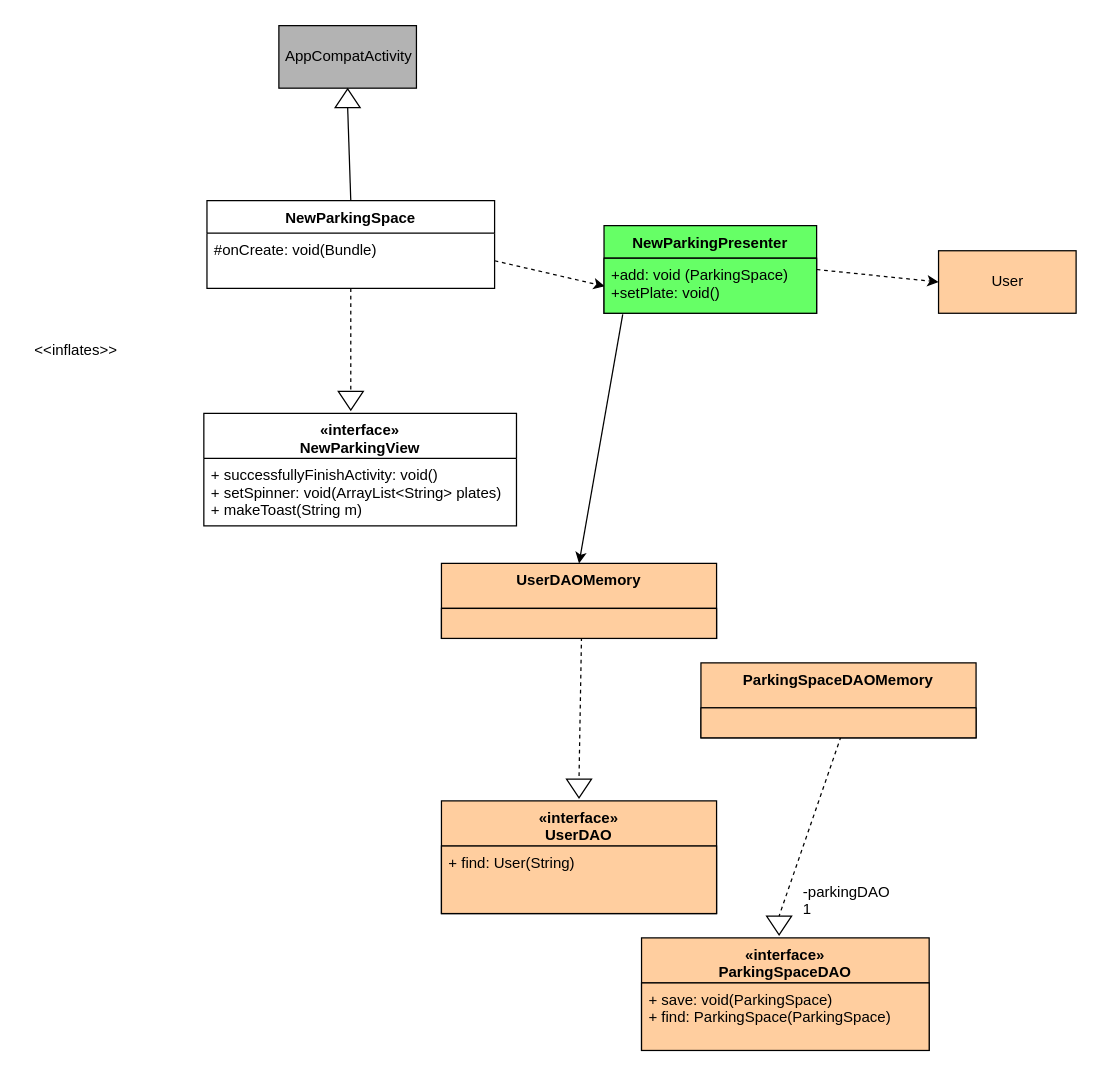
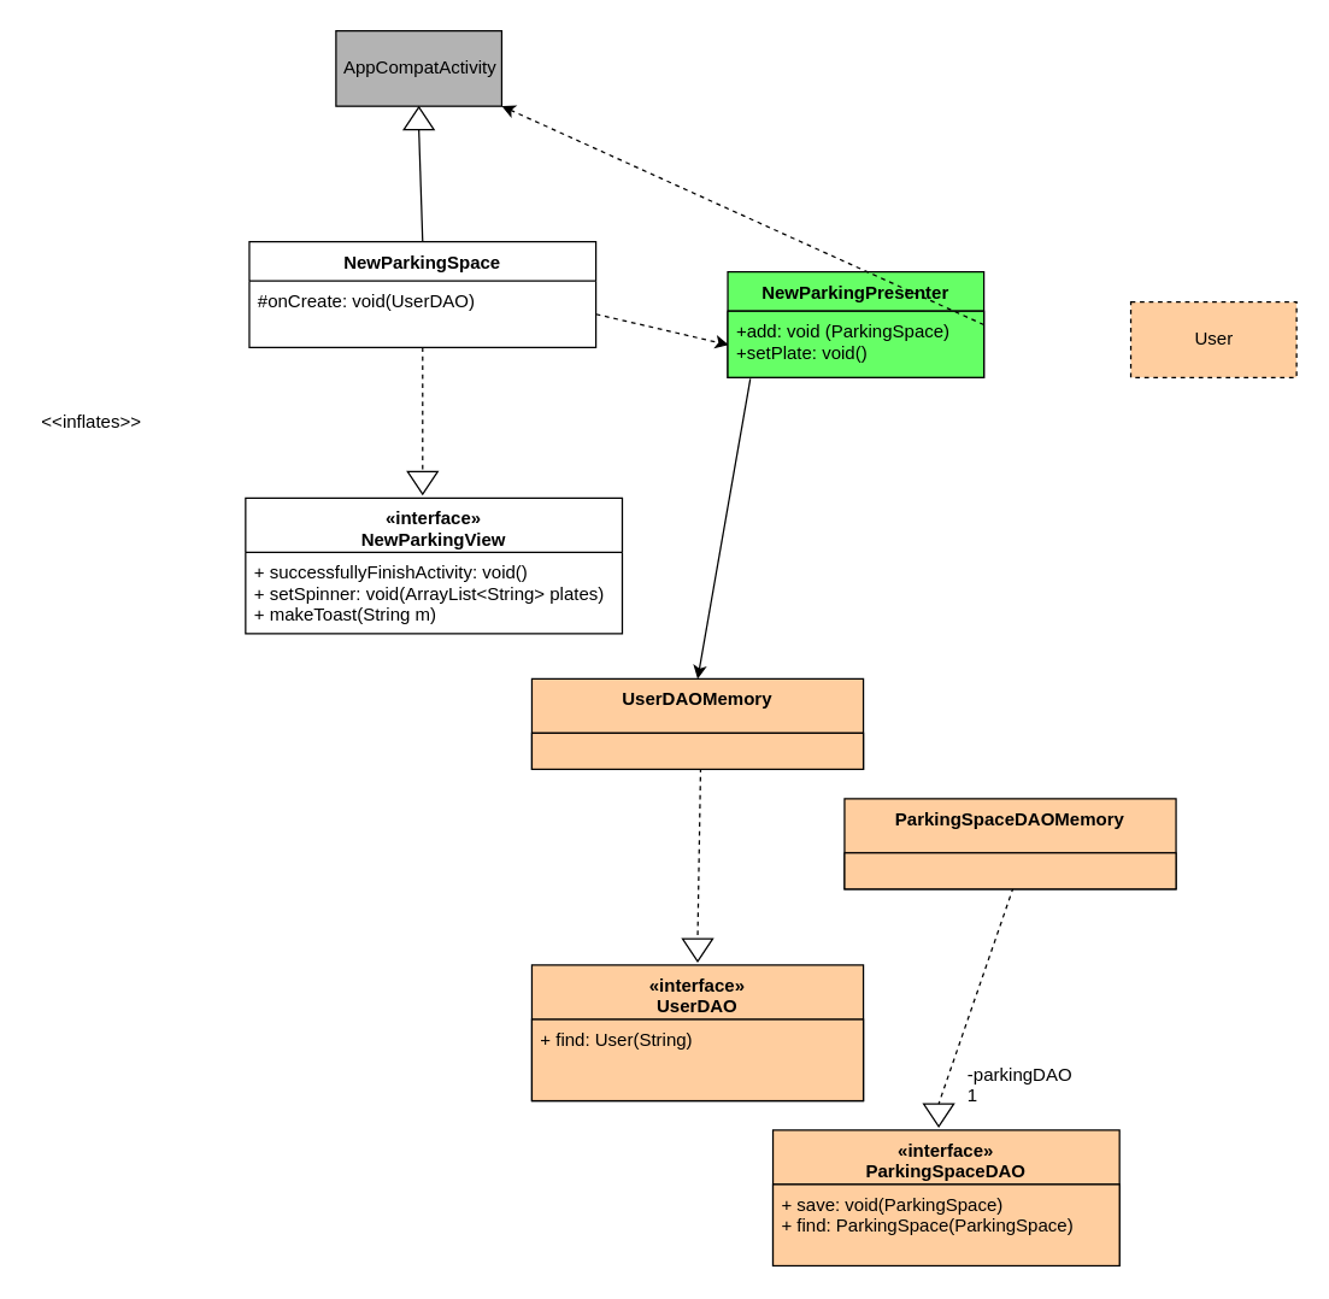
- <mxCell id="11" value="#onCreate: void(Bundle)" style="text;strokeColor=none;fillColor=none;align=left;verticalAlign=top;spacingLeft=4;spacingRight=4;overflow=hidden;rotatable=0;points=[[0,0.5],[1,0.5]];portConstraint=eastwest;" parent="10" vertex="1"><mxGeometry y="26" width="230" height="44" as="geometry" /></mxCell>
+ <mxCell id="11" value="#onCreate: void(UserDAO)" style="text;strokeColor=none;fillColor=none;align=left;verticalAlign=top;spacingLeft=4;spacingRight=4;overflow=hidden;rotatable=0;points=[[0,0.5],[1,0.5]];portConstraint=eastwest;" parent="10" vertex="1"><mxGeometry y="26" width="230" height="44" as="geometry" /></mxCell>
- <mxCell id="13" value="" style="endArrow=classic;html=1;exitX=1;exitY=0.5;exitDx=0;exitDy=0;dashed=1;entryX=0;entryY=0.5;entryDx=0;entryDy=0;" parent="1" source="8" target="14" edge="1"><mxGeometry width="50" height="50" relative="1" as="geometry"><mxPoint x="672.5" y="212.28" as="sourcePoint" /><mxPoint x="742.5" y="190" as="targetPoint" /></mxGeometry></mxCell>
+ <mxCell id="13" value="" style="endArrow=classic;html=1;exitX=1;exitY=0.5;exitDx=0;exitDy=0;dashed=1;" parent="1" source="8" target="2" edge="1"><mxGeometry width="50" height="50" relative="1" as="geometry"><mxPoint x="672.5" y="212.28" as="sourcePoint" /><mxPoint x="742.5" y="190" as="targetPoint" /></mxGeometry></mxCell>
- <mxCell id="14" value="User" style="html=1;strokeColor=#000000;fillColor=#FFCE9F;gradientColor=none;" parent="1" vertex="1"><mxGeometry x="750" y="200" width="110" height="50" as="geometry" /></mxCell>
+ <mxCell id="14" value="User" style="html=1;strokeColor=#000000;fillColor=#FFCE9F;gradientColor=none;dashed=1;" parent="1" vertex="1"><mxGeometry x="750" y="200" width="110" height="50" as="geometry" /></mxCell>
